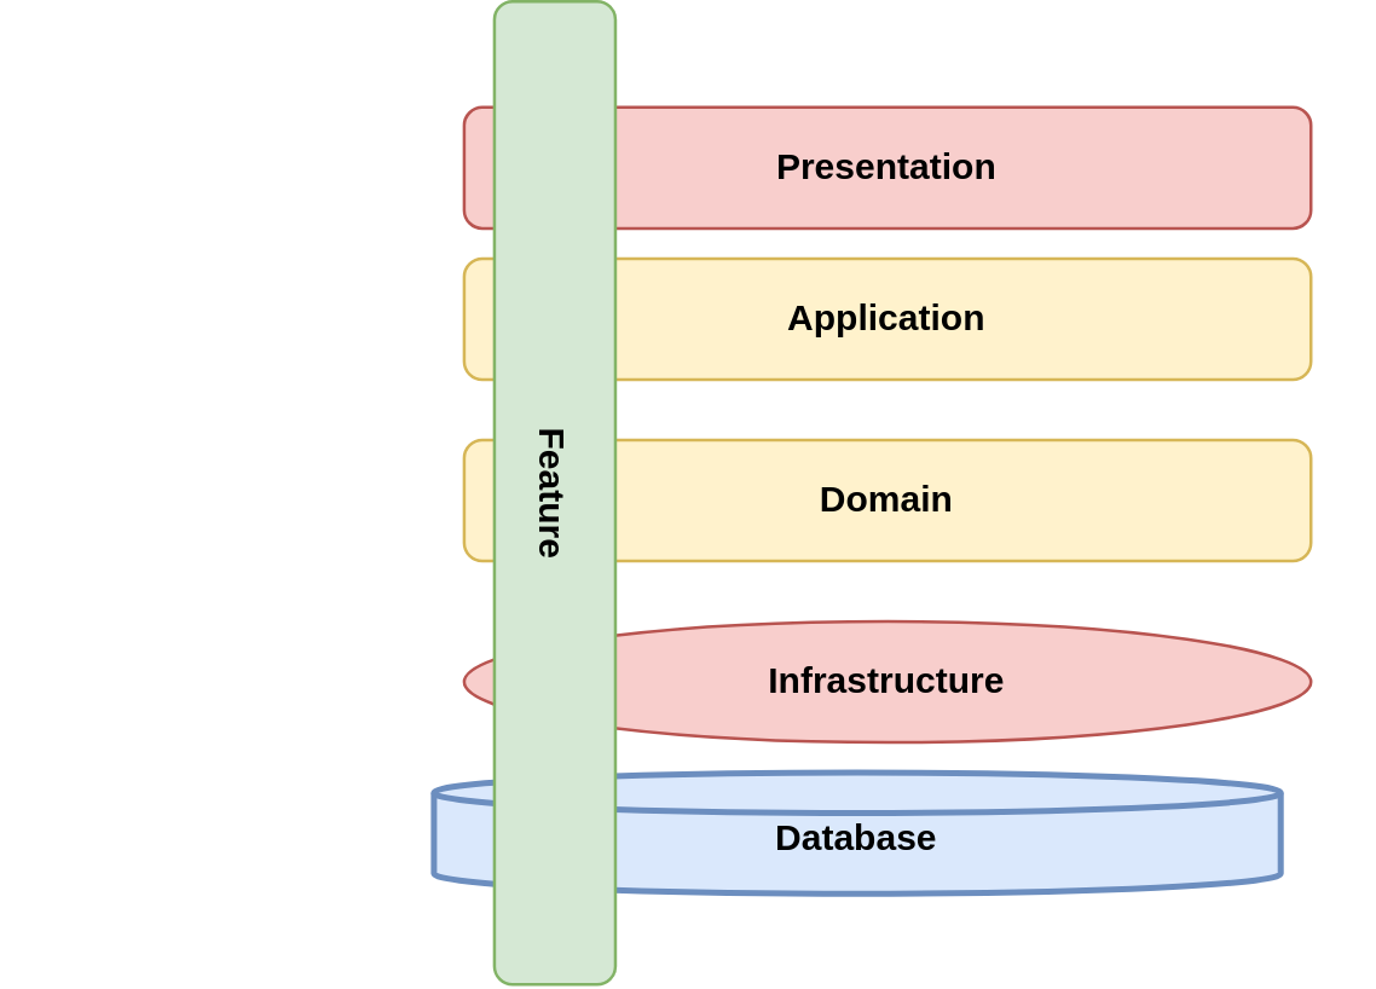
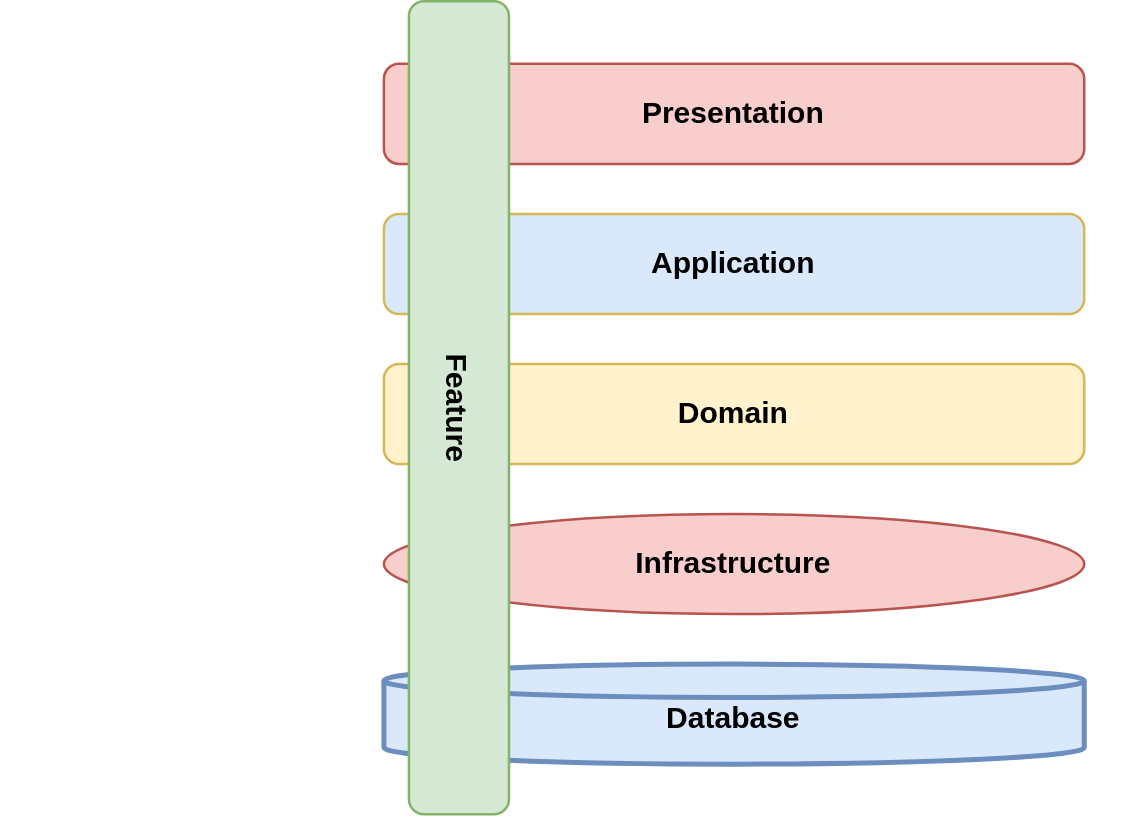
- <mxCell id="2" value="Presentation" style="rounded=1;whiteSpace=wrap;html=1;fontStyle=1;fillColor=#f8cecc;strokeColor=#b85450;" parent="1" vertex="1"><mxGeometry x="153" y="30" width="280" height="40" as="geometry" /></mxCell>
+ <mxCell id="2" value="Presentation" style="rounded=1;whiteSpace=wrap;html=1;fontStyle=1;fillColor=#f8cecc;strokeColor=#b85450;" parent="1" vertex="1"><mxGeometry x="153" y="20" width="280" height="40" as="geometry" /></mxCell>
- <mxCell id="3" value="Application" style="rounded=1;whiteSpace=wrap;html=1;fontStyle=1;fillColor=#fff2cc;strokeColor=#d6b656;" parent="1" vertex="1"><mxGeometry x="153" y="80" width="280" height="40" as="geometry" /></mxCell>
+ <mxCell id="3" value="Application" style="rounded=1;whiteSpace=wrap;html=1;fontStyle=1;fillColor=#dae8fc;strokeColor=#d6b656;" parent="1" vertex="1"><mxGeometry x="153" y="80" width="280" height="40" as="geometry" /></mxCell>
- <mxCell id="5" value="Database" style="strokeWidth=2;html=1;shape=mxgraph.flowchart.database;whiteSpace=wrap;fontStyle=1;spacingTop=3;fillColor=#dae8fc;strokeColor=#6c8ebf;" parent="1" vertex="1"><mxGeometry x="143" y="250" width="280" height="40" as="geometry" /></mxCell>
+ <mxCell id="5" value="Database" style="strokeWidth=2;html=1;shape=mxgraph.flowchart.database;whiteSpace=wrap;fontStyle=1;spacingTop=3;fillColor=#dae8fc;strokeColor=#6c8ebf;" parent="1" vertex="1"><mxGeometry x="153" y="260" width="280" height="40" as="geometry" /></mxCell>
